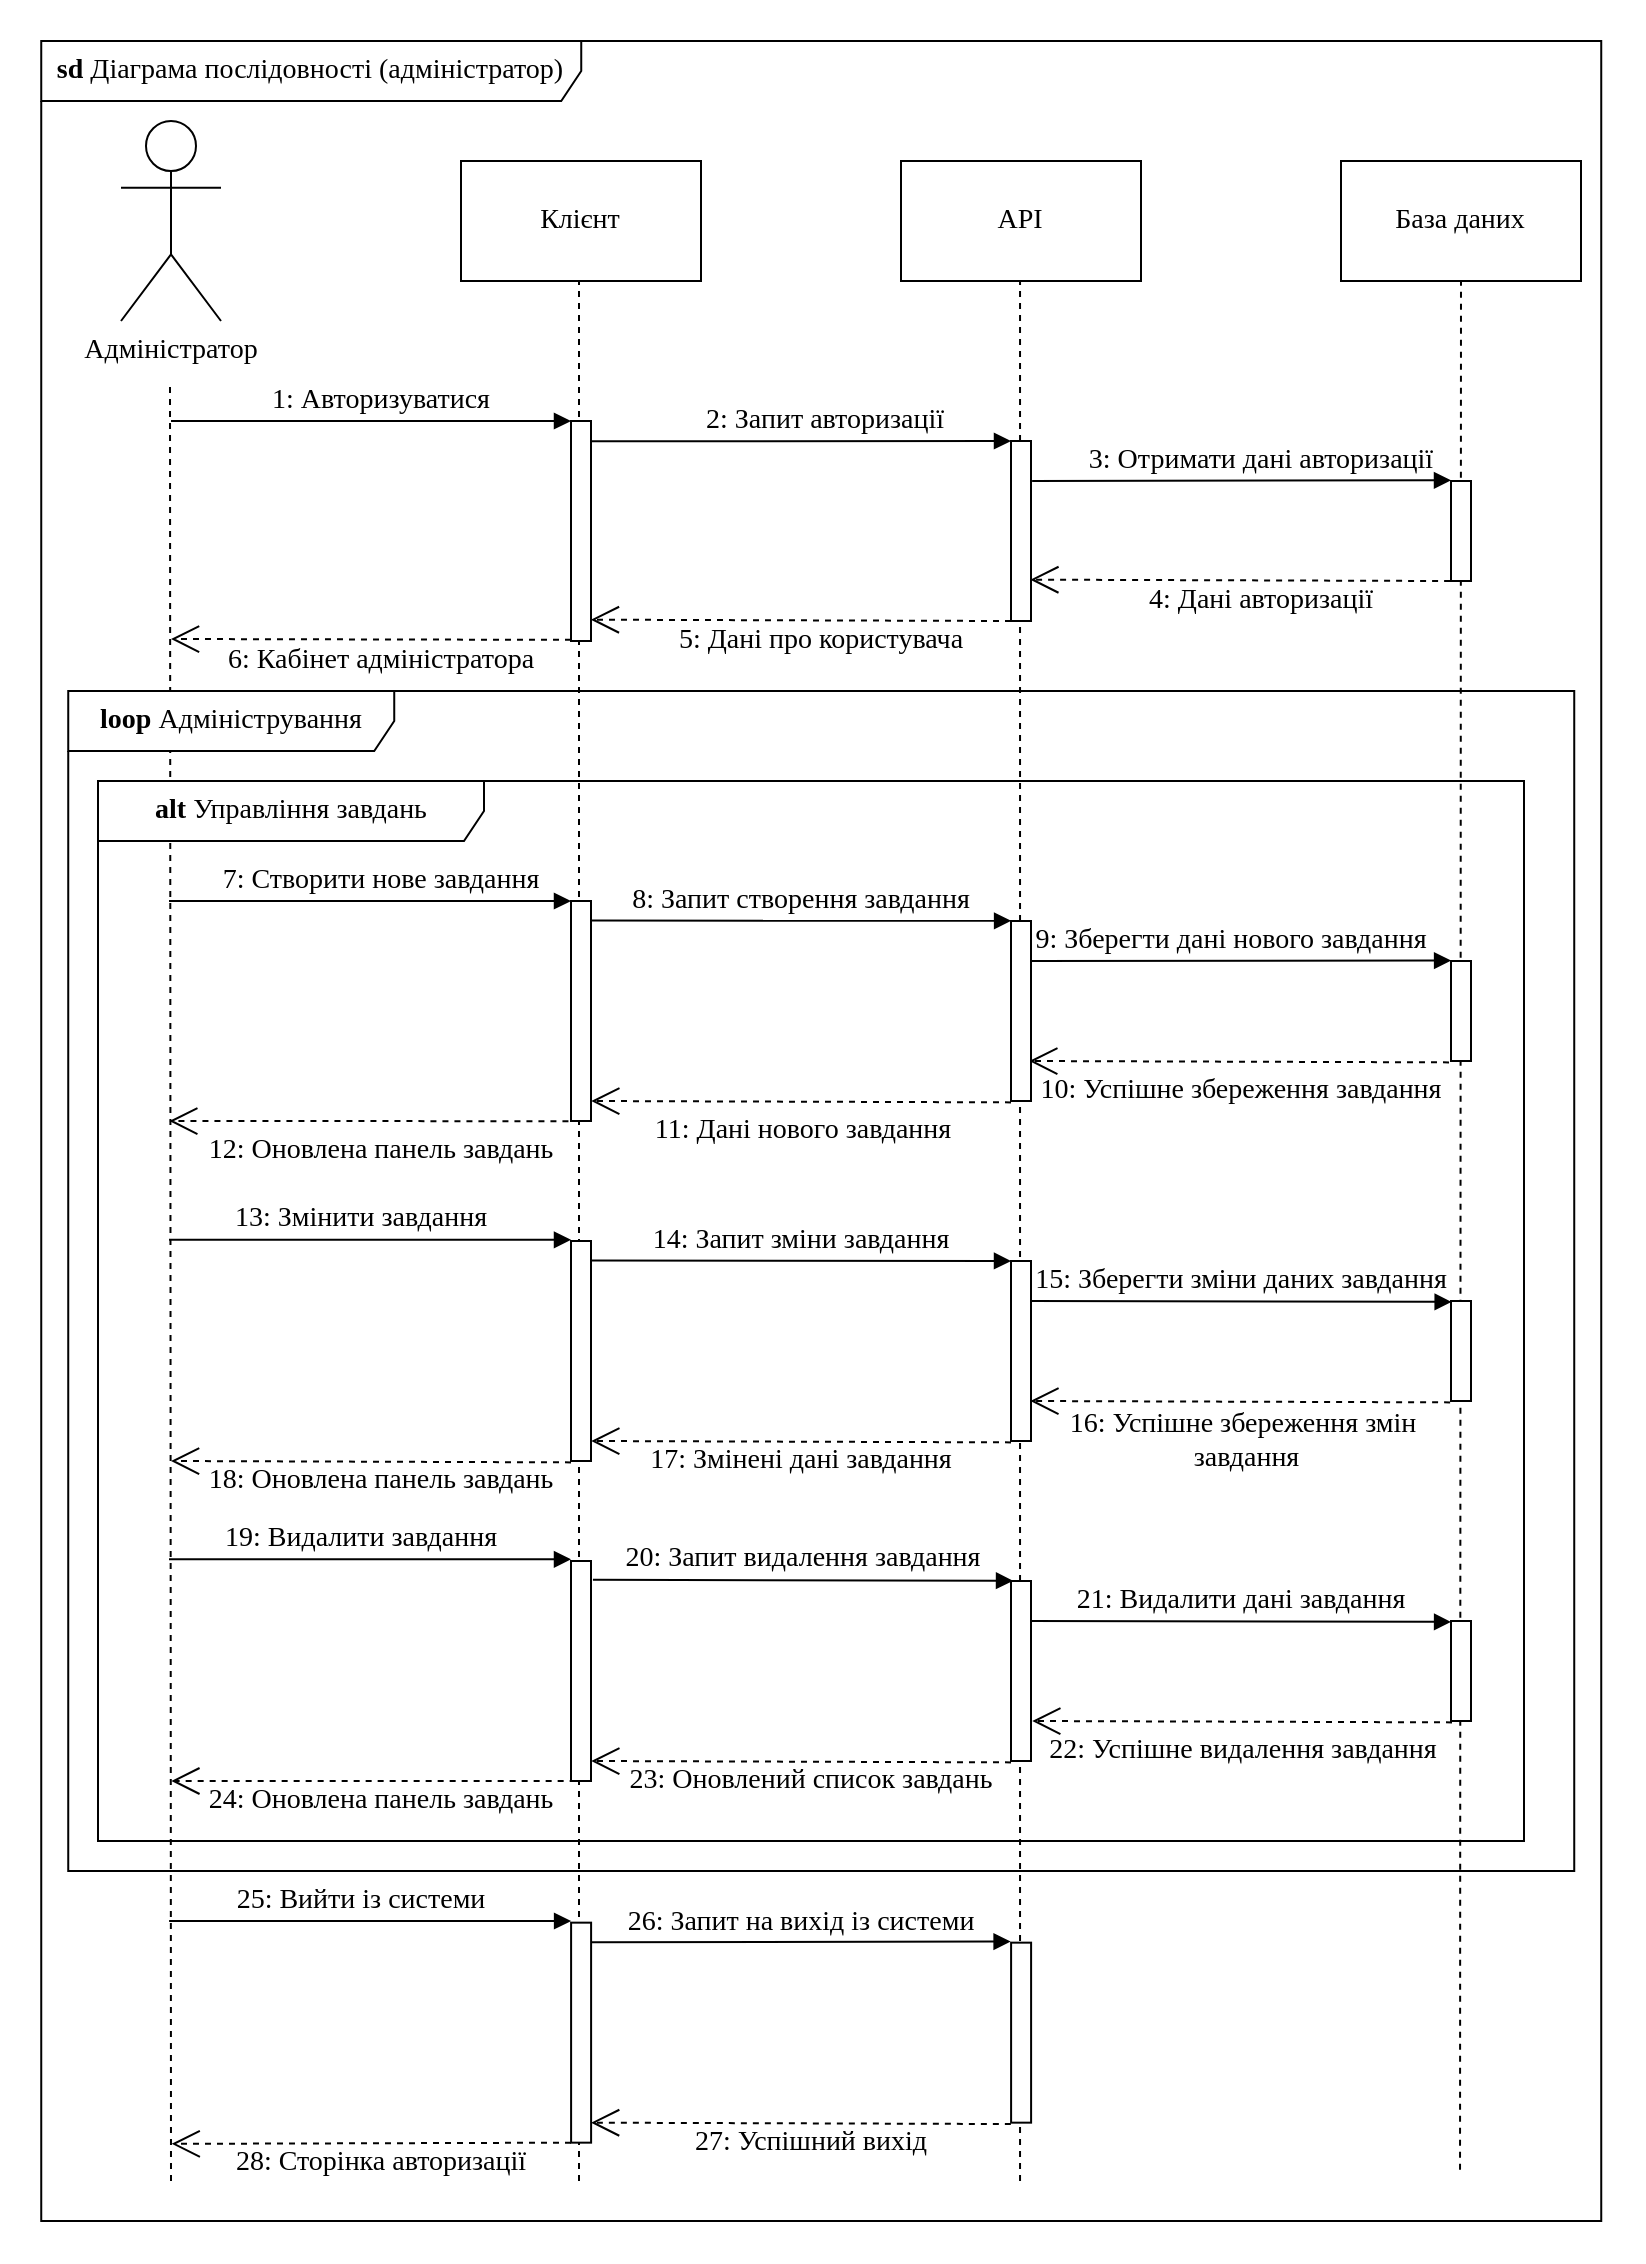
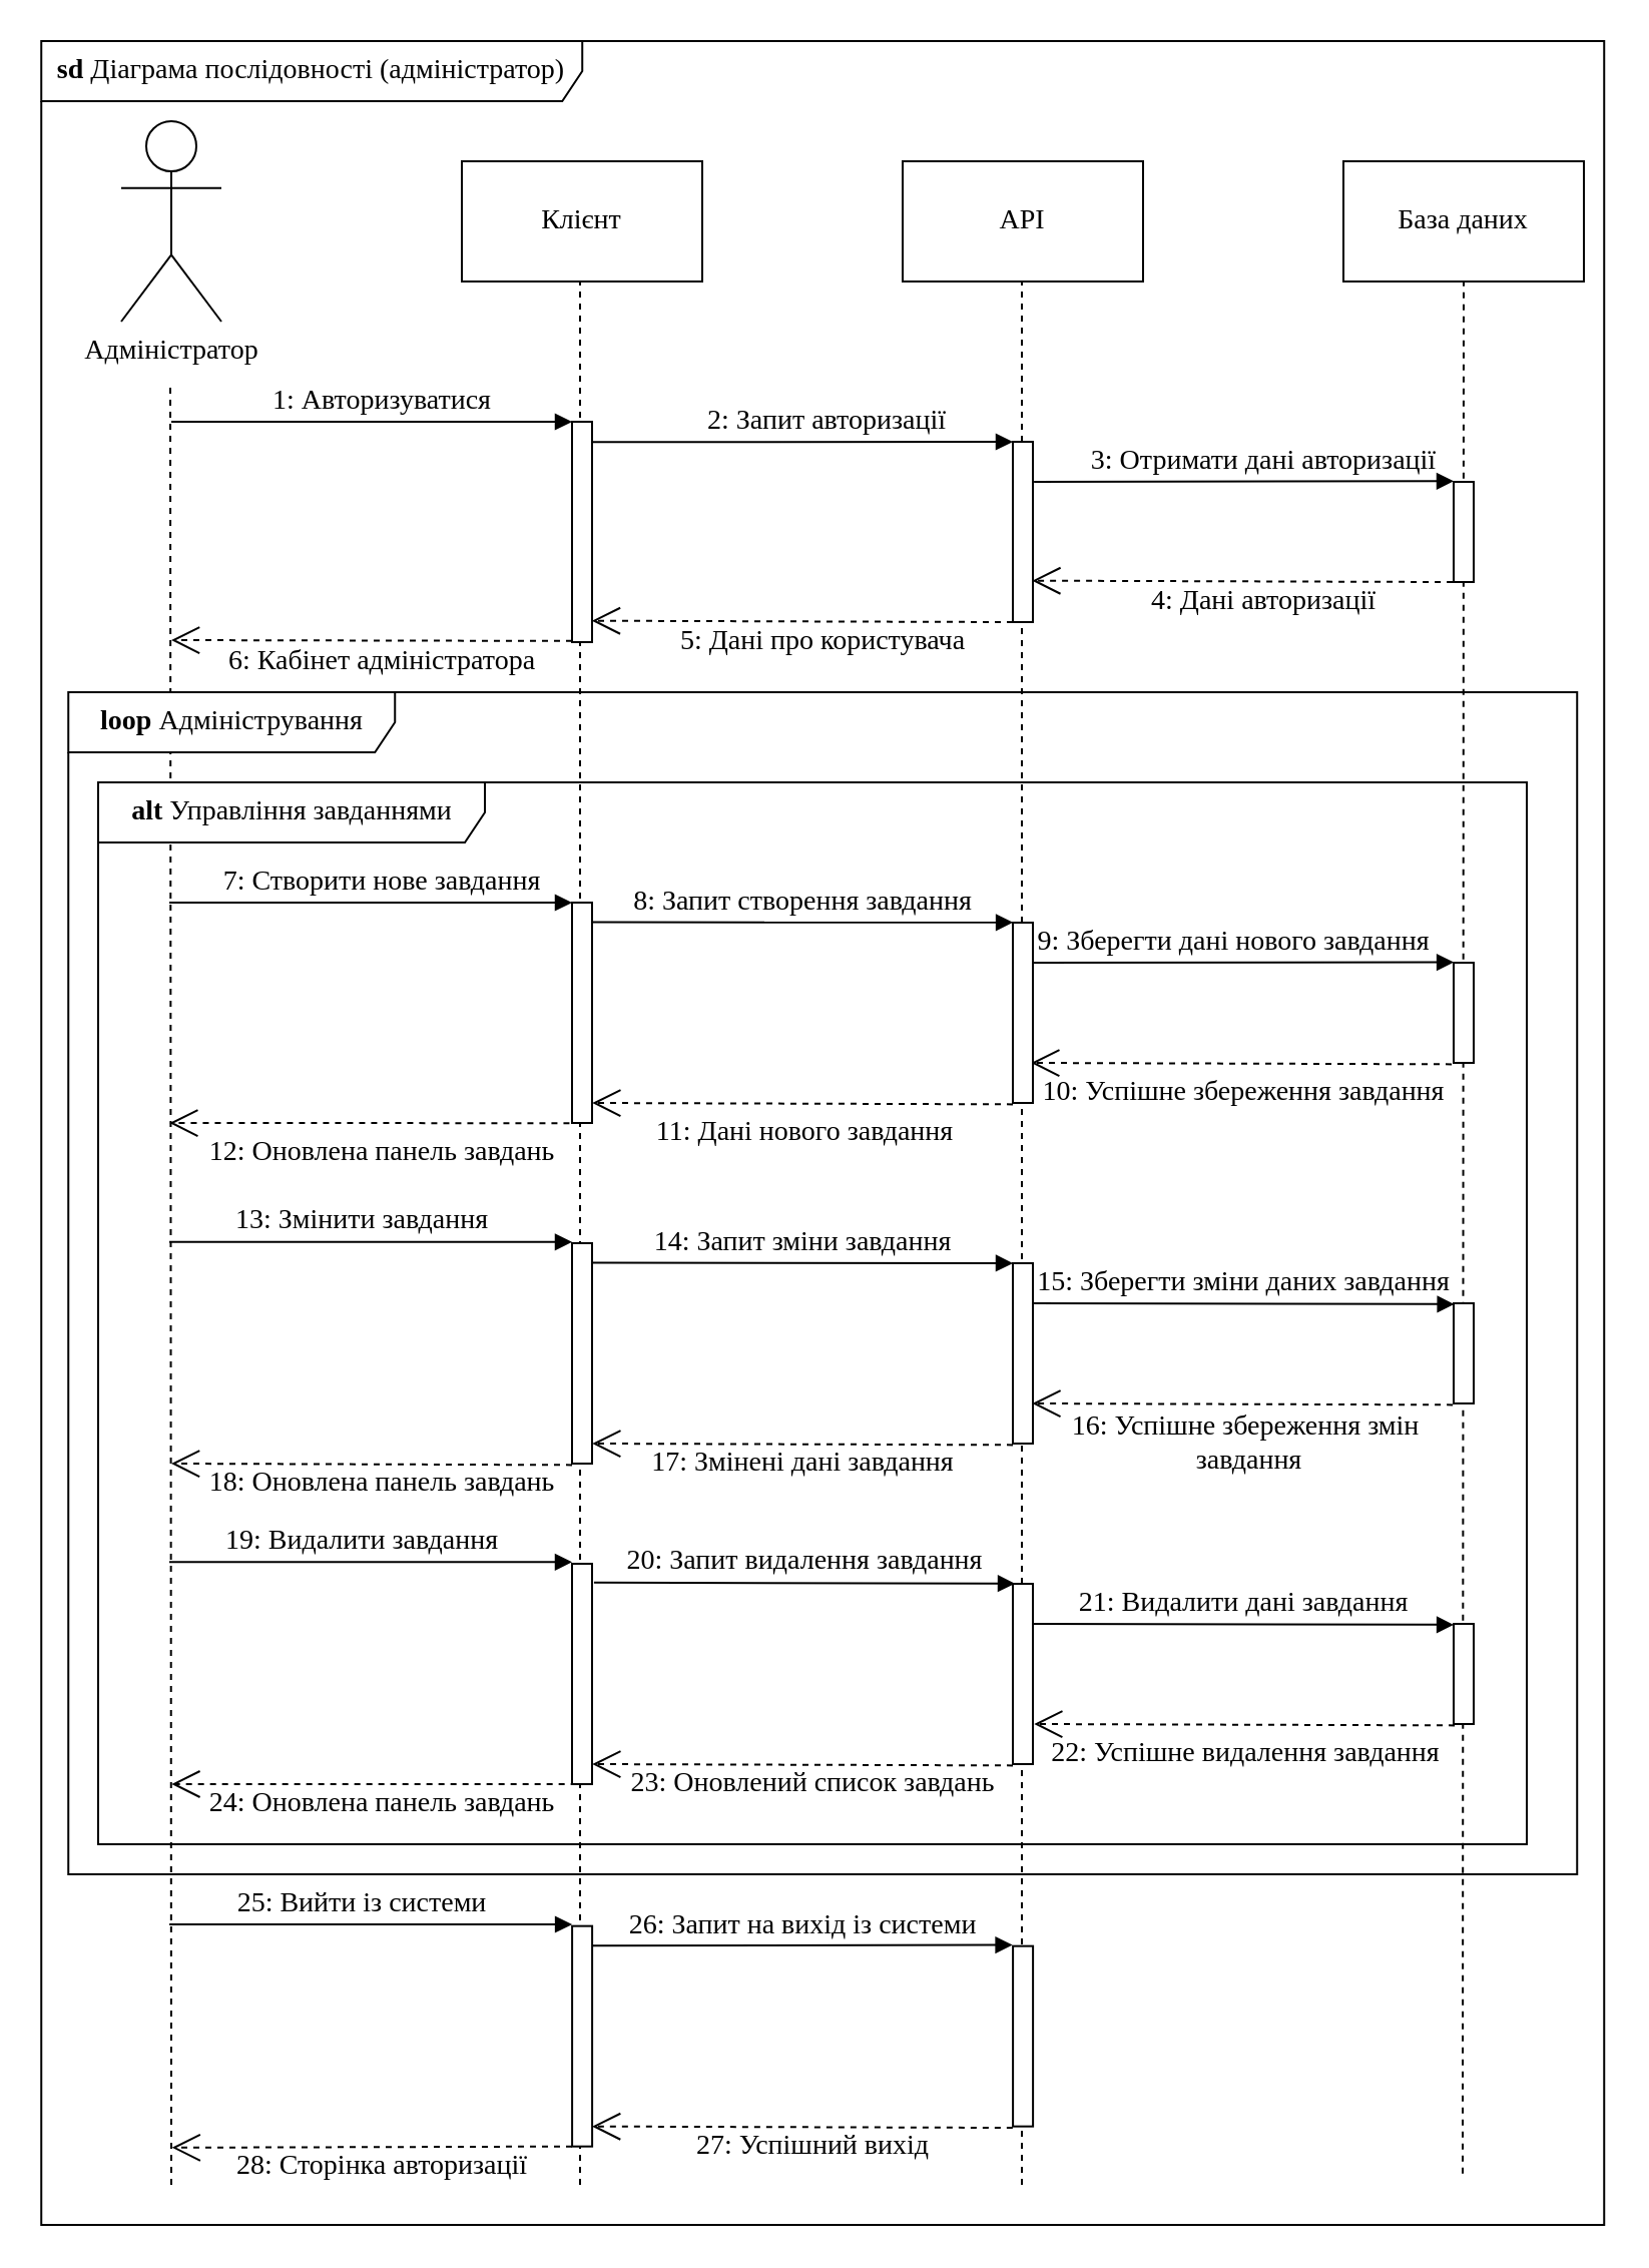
- <mxCell id="65" value="&lt;font face=&quot;Times New Roman&quot; style=&quot;font-size: 14px&quot;&gt;&lt;b&gt;alt&amp;nbsp;&lt;/b&gt;Управління завдань&lt;/font&gt;" style="shape=umlFrame;whiteSpace=wrap;html=1;width=193;height=30;" parent="1" vertex="1"><mxGeometry x="48.5" y="390" width="713" height="530" as="geometry" /></mxCell>
+ <mxCell id="65" value="&lt;font face=&quot;Times New Roman&quot; style=&quot;font-size: 14px&quot;&gt;&lt;b&gt;alt&amp;nbsp;&lt;/b&gt;Управління завданнями&lt;/font&gt;" style="shape=umlFrame;whiteSpace=wrap;html=1;width=193;height=30;" parent="1" vertex="1"><mxGeometry x="48.5" y="390" width="713" height="530" as="geometry" /></mxCell>
